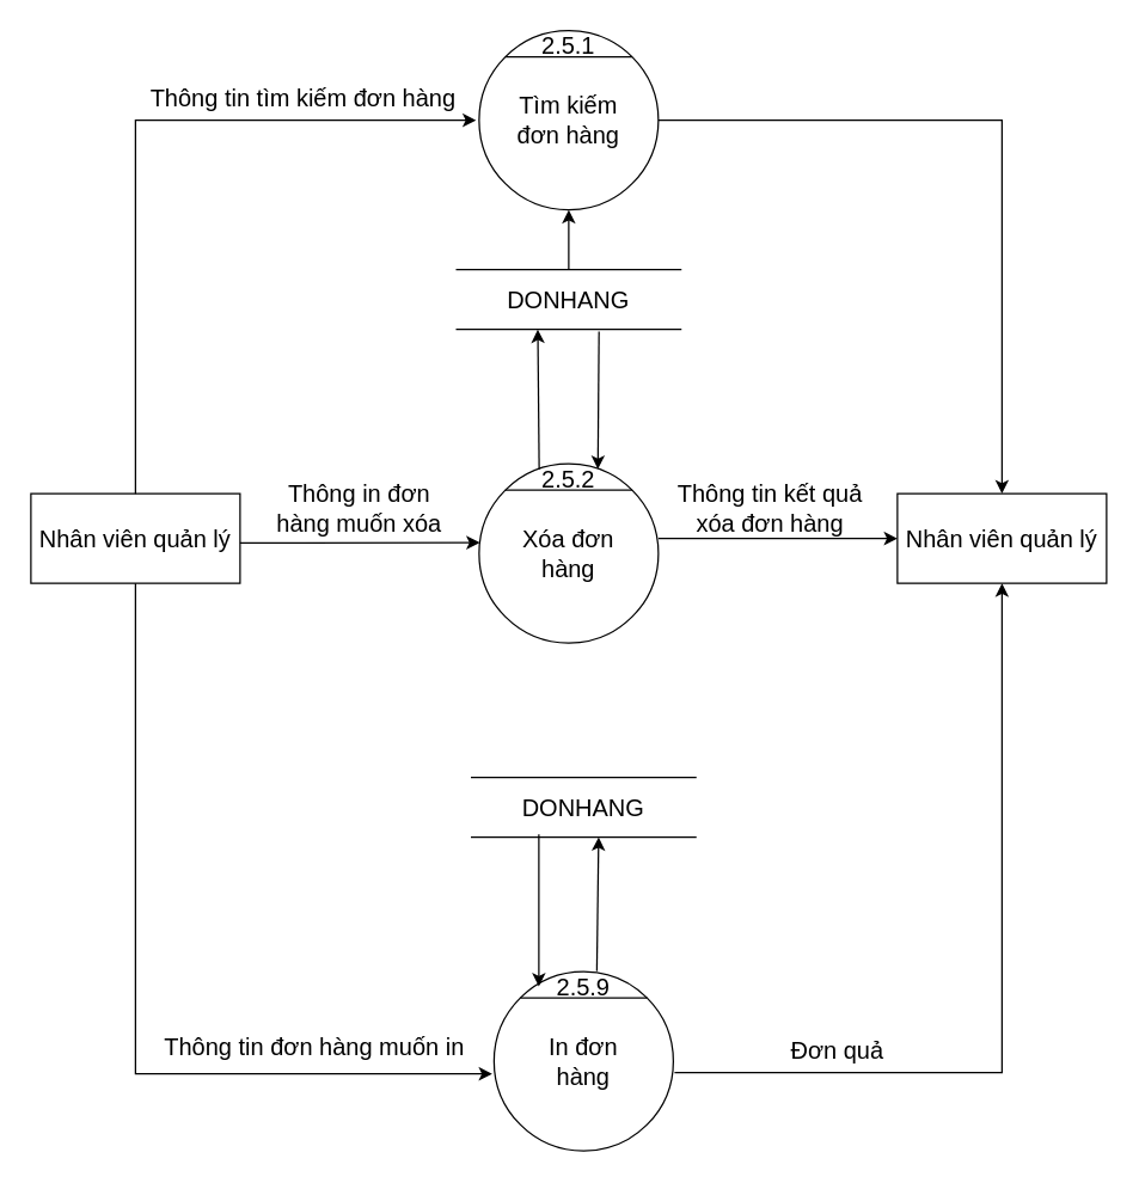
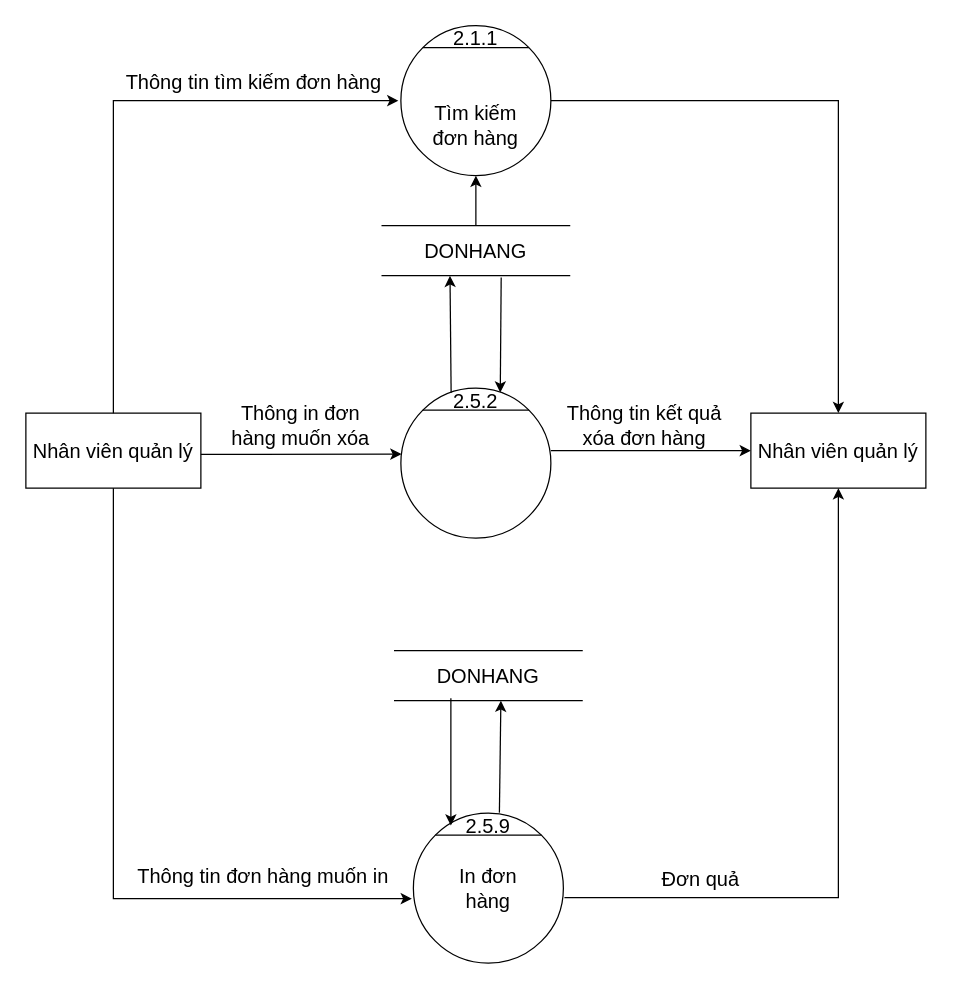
- <mxCell id="13" value="&lt;font style=&quot;font-size: 16px&quot;&gt;2.5.1&lt;/font&gt;" style="text;html=1;strokeColor=none;fillColor=none;align=center;verticalAlign=middle;whiteSpace=wrap;rounded=0;" vertex="1" parent="1"><mxGeometry x="350" y="20" width="60" height="20" as="geometry" /></mxCell>
+ <mxCell id="13" value="&lt;font style=&quot;font-size: 16px&quot;&gt;2.1.1&lt;/font&gt;" style="text;html=1;strokeColor=none;fillColor=none;align=center;verticalAlign=middle;whiteSpace=wrap;rounded=0;" vertex="1" parent="1"><mxGeometry x="350" y="20" width="60" height="20" as="geometry" /></mxCell>
- <mxCell id="4" value="Tìm kiếm đơn hàng" style="text;html=1;strokeColor=none;fillColor=none;align=center;verticalAlign=middle;whiteSpace=wrap;rounded=0;fontSize=16;" vertex="1" parent="1"><mxGeometry x="340" y="65" width="80" height="30" as="geometry" /></mxCell>
+ <mxCell id="4" value="Tìm kiếm đơn hàng" style="text;html=1;strokeColor=none;fillColor=none;align=center;verticalAlign=middle;whiteSpace=wrap;rounded=0;fontSize=16;" vertex="1" parent="1"><mxGeometry x="340" y="85" width="80" height="30" as="geometry" /></mxCell>
- <mxCell id="7" value="Xóa đơn hàng" style="text;html=1;strokeColor=none;fillColor=none;align=center;verticalAlign=middle;whiteSpace=wrap;rounded=0;fontSize=16;" vertex="1" parent="1"><mxGeometry x="340" y="355" width="80" height="30" as="geometry" /></mxCell>
